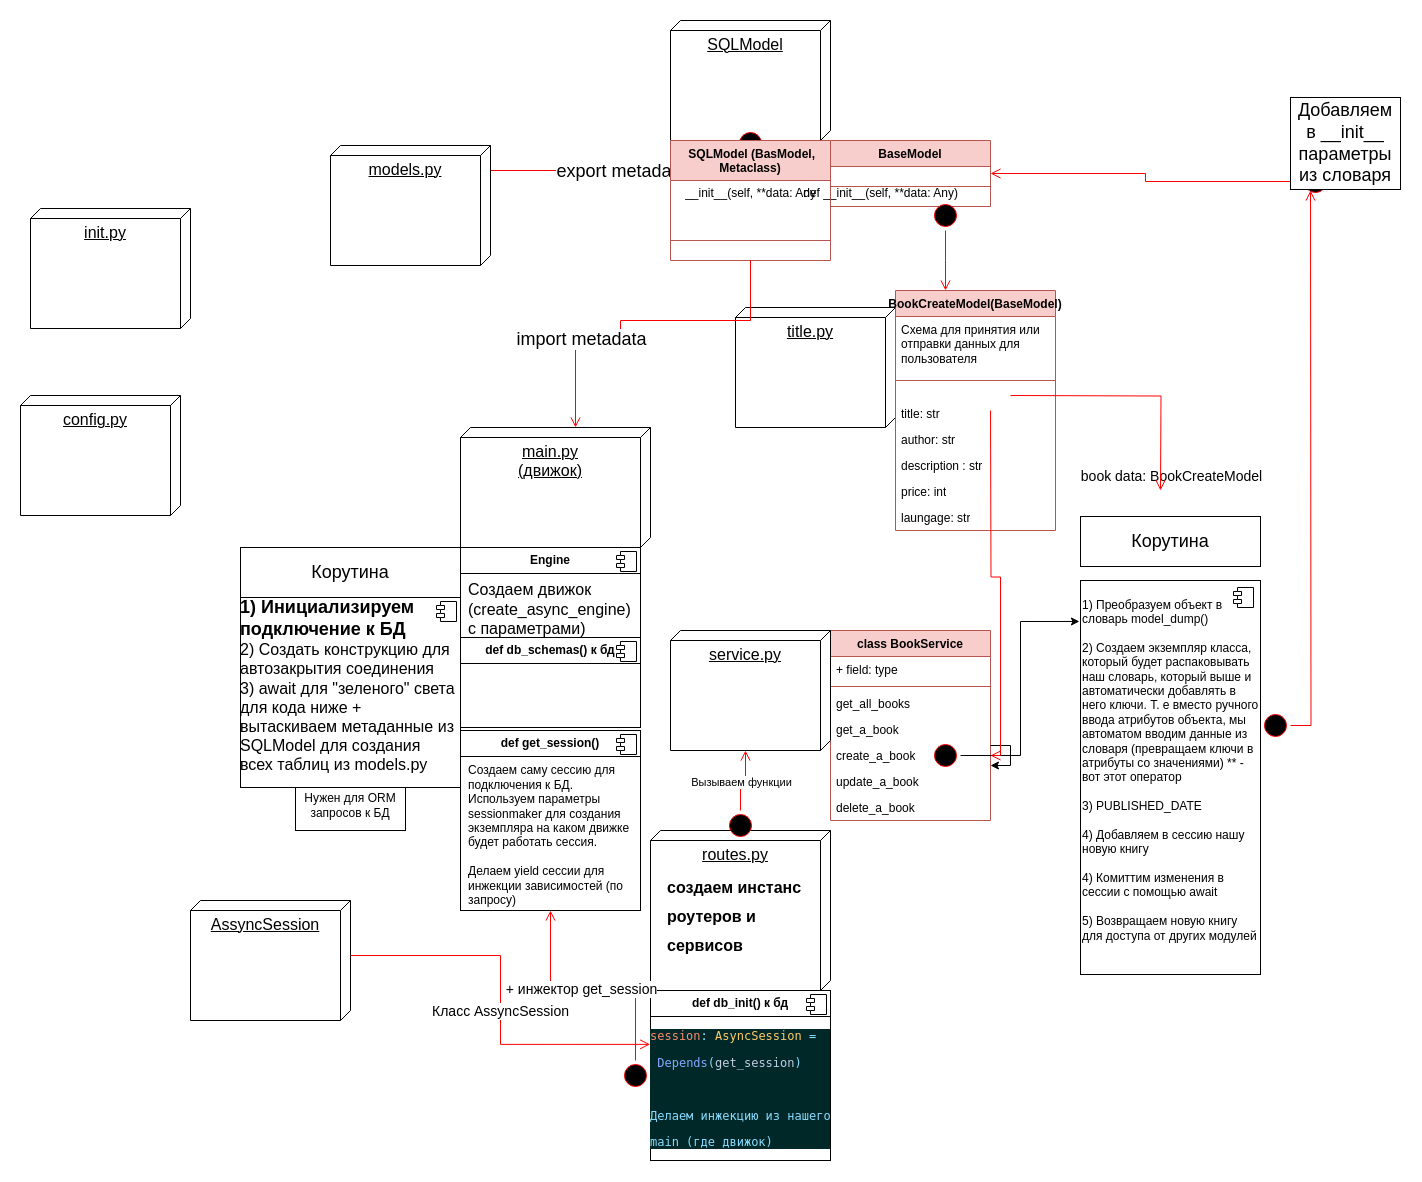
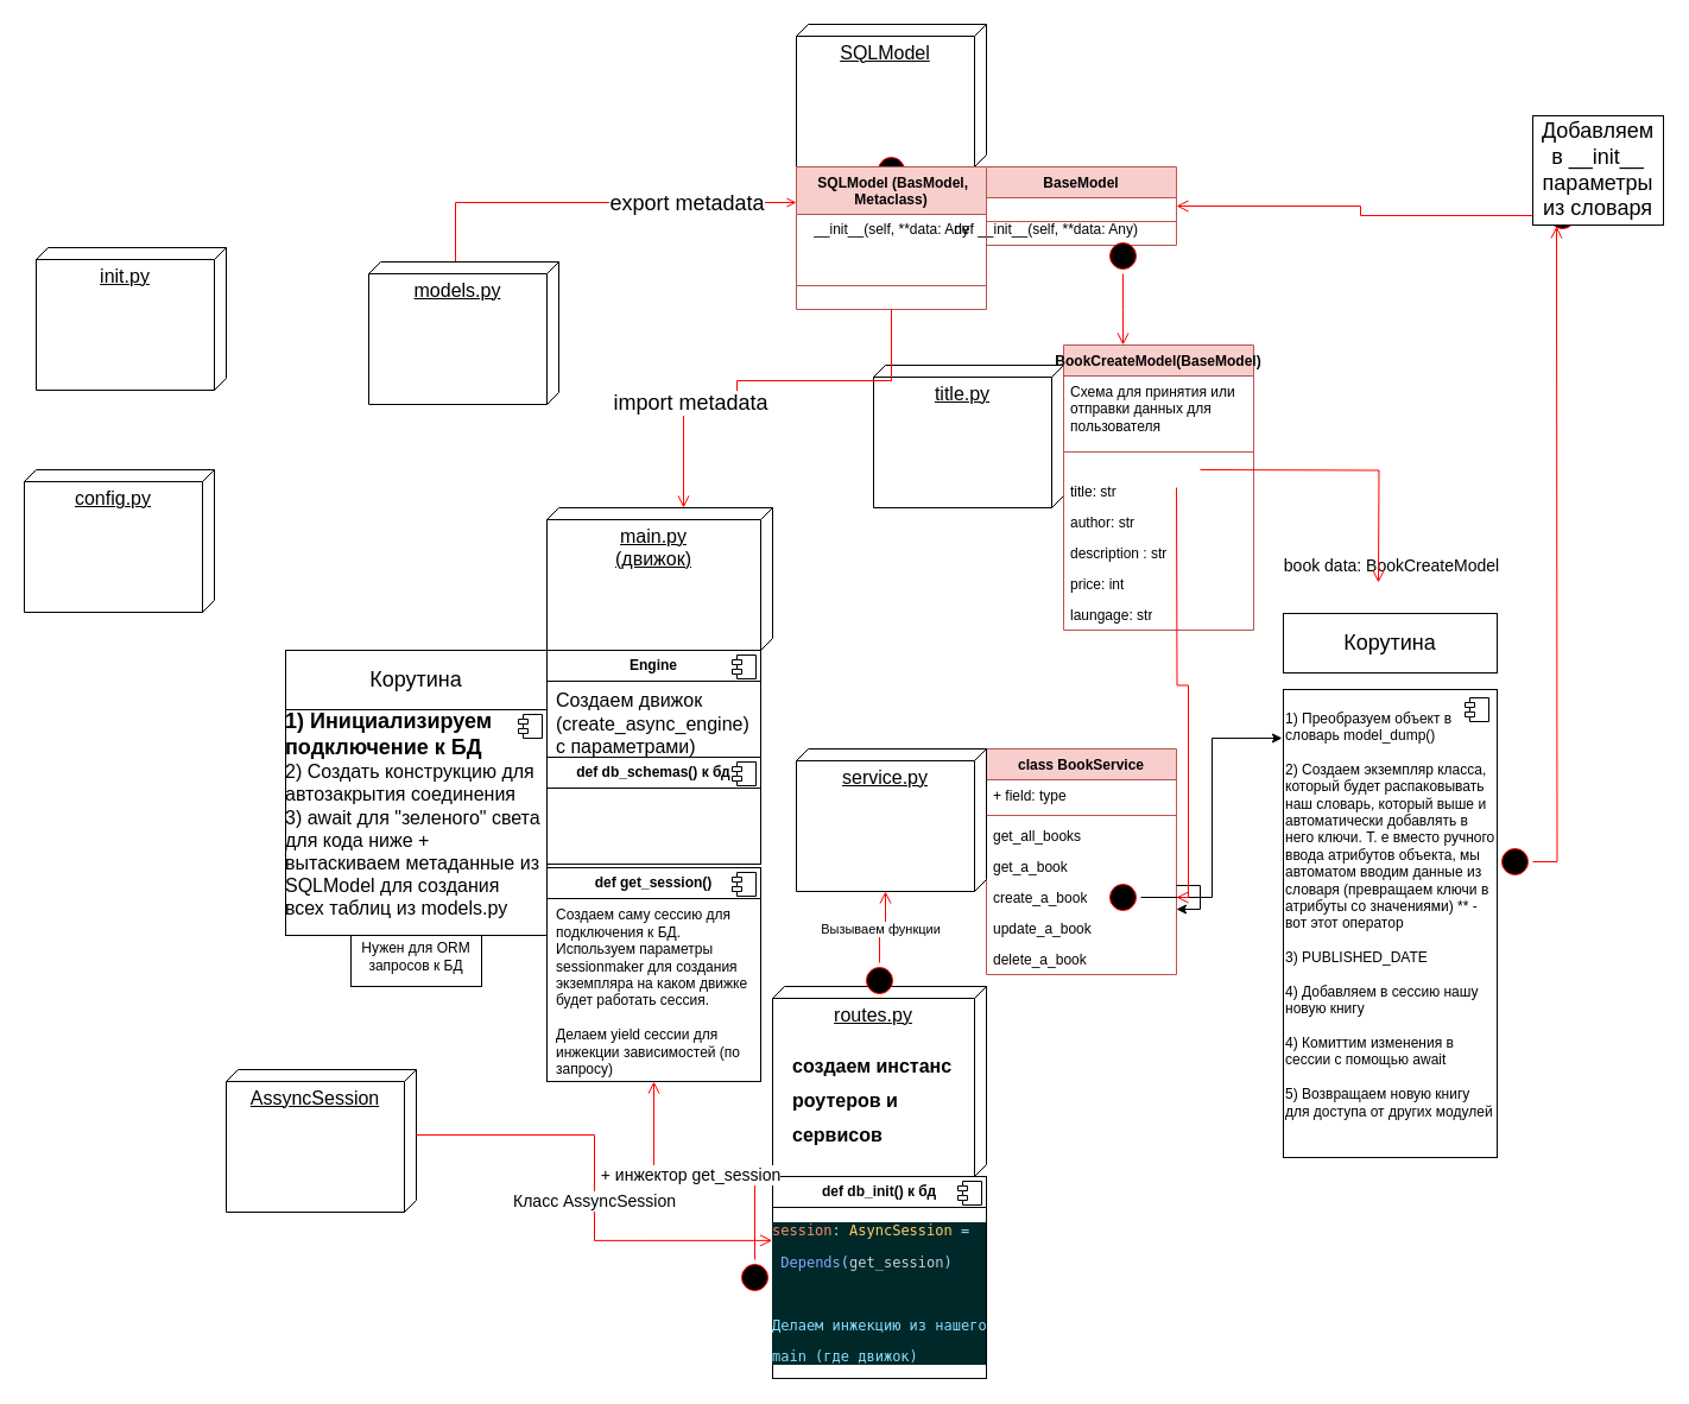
- <mxCell id="61" value="&lt;div style=&quot;&quot;&gt;&lt;font size=&quot;3&quot;&gt;models.py&lt;/font&gt;&lt;/div&gt;" style="verticalAlign=top;align=center;spacingTop=8;spacingLeft=2;spacingRight=12;shape=cube;size=10;direction=south;fontStyle=4;html=1;whiteSpace=wrap;" vertex="1" parent="1"><mxGeometry x="330" y="145" width="160" height="120" as="geometry" /></mxCell>
+ <mxCell id="61" value="&lt;div style=&quot;&quot;&gt;&lt;font size=&quot;3&quot;&gt;models.py&lt;/font&gt;&lt;/div&gt;" style="verticalAlign=top;align=center;spacingTop=8;spacingLeft=2;spacingRight=12;shape=cube;size=10;direction=south;fontStyle=4;html=1;whiteSpace=wrap;" vertex="1" parent="1"><mxGeometry y="220" width="160" height="120" as="geometry" x="310" /></mxCell>
- <mxCell id="51" value="&lt;h1 style=&quot;margin-top: 0px;&quot;&gt;&lt;font size=&quot;3&quot;&gt;создаем инстанс роутеров и сервисов&lt;/font&gt;&lt;/h1&gt;" style="text;html=1;whiteSpace=wrap;overflow=hidden;rounded=0;" vertex="1" parent="1"><mxGeometry x="665" y="864" width="150" height="110" as="geometry" /></mxCell>
+ <mxCell id="51" value="&lt;h1 style=&quot;margin-top: 0px;&quot;&gt;&lt;font size=&quot;3&quot;&gt;создаем инстанс роутеров и сервисов&lt;/font&gt;&lt;/h1&gt;" style="text;html=1;whiteSpace=wrap;overflow=hidden;rounded=0;" vertex="1" parent="1"><mxGeometry x="665" y="874" width="150" height="110" as="geometry" /></mxCell>
